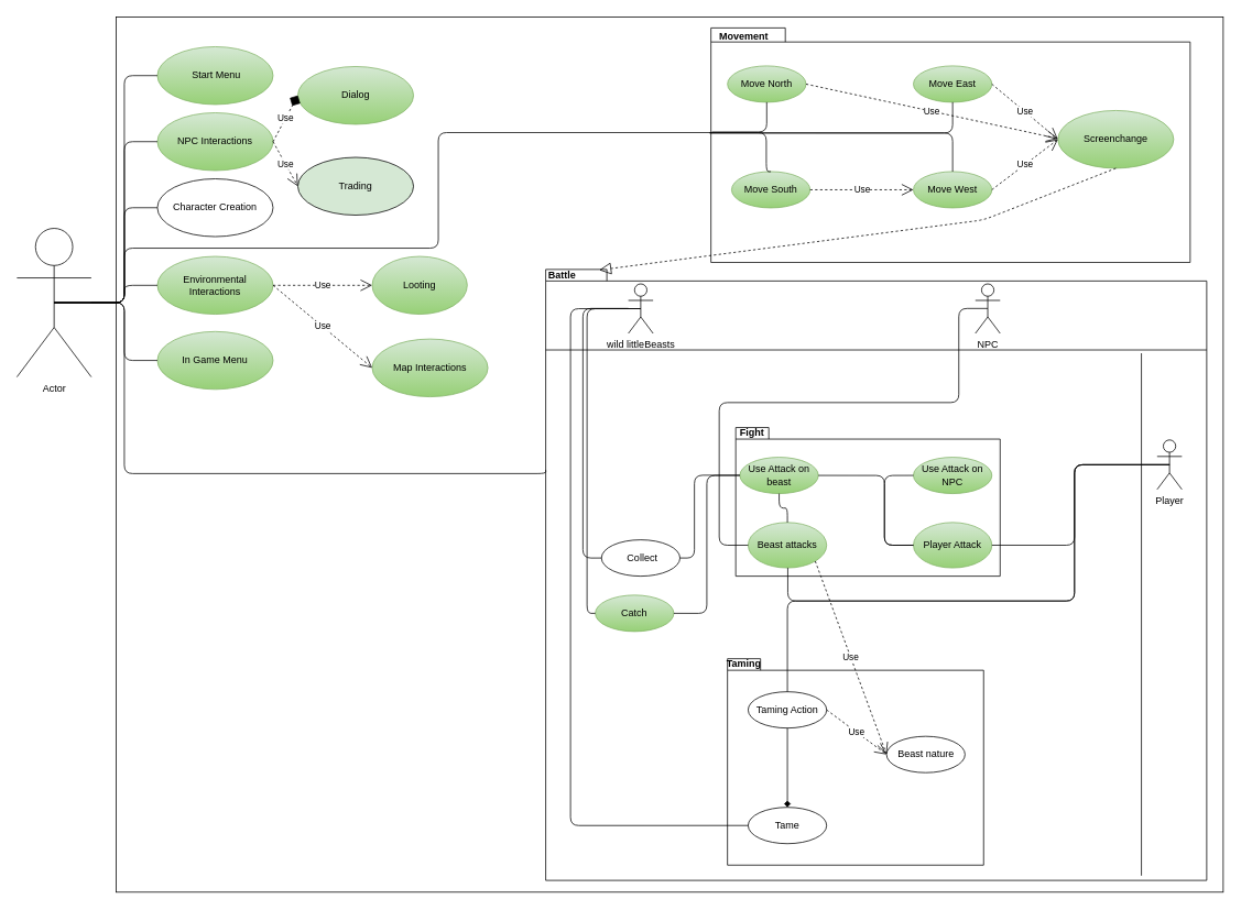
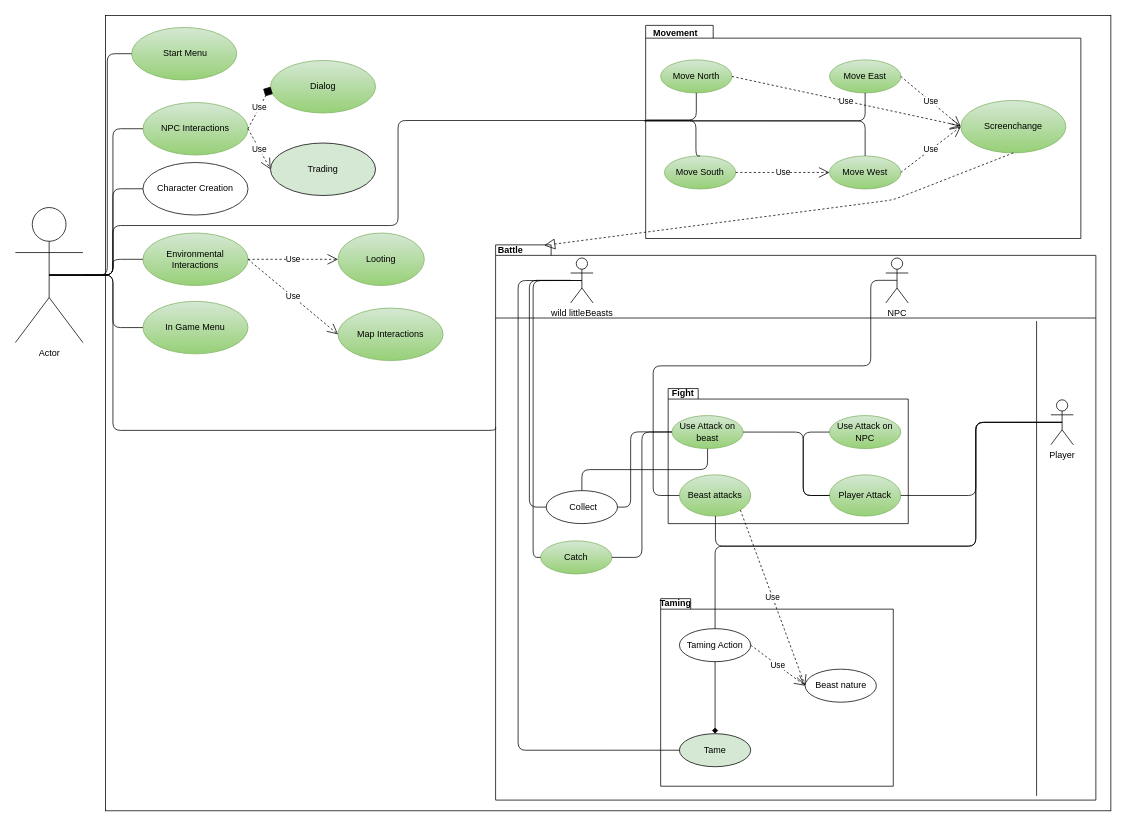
- <mxCell id="4" value="&lt;div&gt;&amp;nbsp;Start Menu&lt;/div&gt;" style="ellipse;whiteSpace=wrap;html=1;fillColor=#d5e8d4;strokeColor=#82b366;gradientColor=#97d077;" parent="1" vertex="1"><mxGeometry x="190" y="56" width="140" height="70" as="geometry" /></mxCell>
+ <mxCell id="4" value="&lt;div&gt;&amp;nbsp;Start Menu&lt;/div&gt;" style="ellipse;whiteSpace=wrap;html=1;fillColor=#d5e8d4;strokeColor=#82b366;gradientColor=#97d077;" parent="1" vertex="1"><mxGeometry x="175" y="36" width="140" height="70" as="geometry" /></mxCell>
- <mxCell id="32" value="" style="endArrow=none;html=1;edgeStyle=orthogonalEdgeStyle;exitX=0.5;exitY=1;exitDx=0;exitDy=0;entryX=0.5;entryY=0;entryDx=0;entryDy=0;" parent="1" source="25" target="27" edge="1"><mxGeometry relative="1" as="geometry"><mxPoint x="1020" y="557.25" as="sourcePoint" /><mxPoint x="1180" y="557.25" as="targetPoint" /></mxGeometry></mxCell>
+ <mxCell id="32" value="" style="endArrow=none;html=1;edgeStyle=orthogonalEdgeStyle;exitX=0.5;exitY=1;exitDx=0;exitDy=0;" parent="1" source="25" target="73" edge="1"><mxGeometry relative="1" as="geometry"><mxPoint x="1020" y="557.25" as="sourcePoint" /><mxPoint x="1180" y="557.25" as="targetPoint" /></mxGeometry></mxCell>
- <mxCell id="40" value="Tame" style="ellipse;whiteSpace=wrap;html=1;" parent="1" vertex="1"><mxGeometry x="905" y="977.25" width="95" height="44" as="geometry" /></mxCell>
+ <mxCell id="40" value="Tame" style="ellipse;whiteSpace=wrap;html=1;fillColor=#d5e8d4;" parent="1" vertex="1"><mxGeometry x="905" y="977.25" width="95" height="44" as="geometry" /></mxCell>
